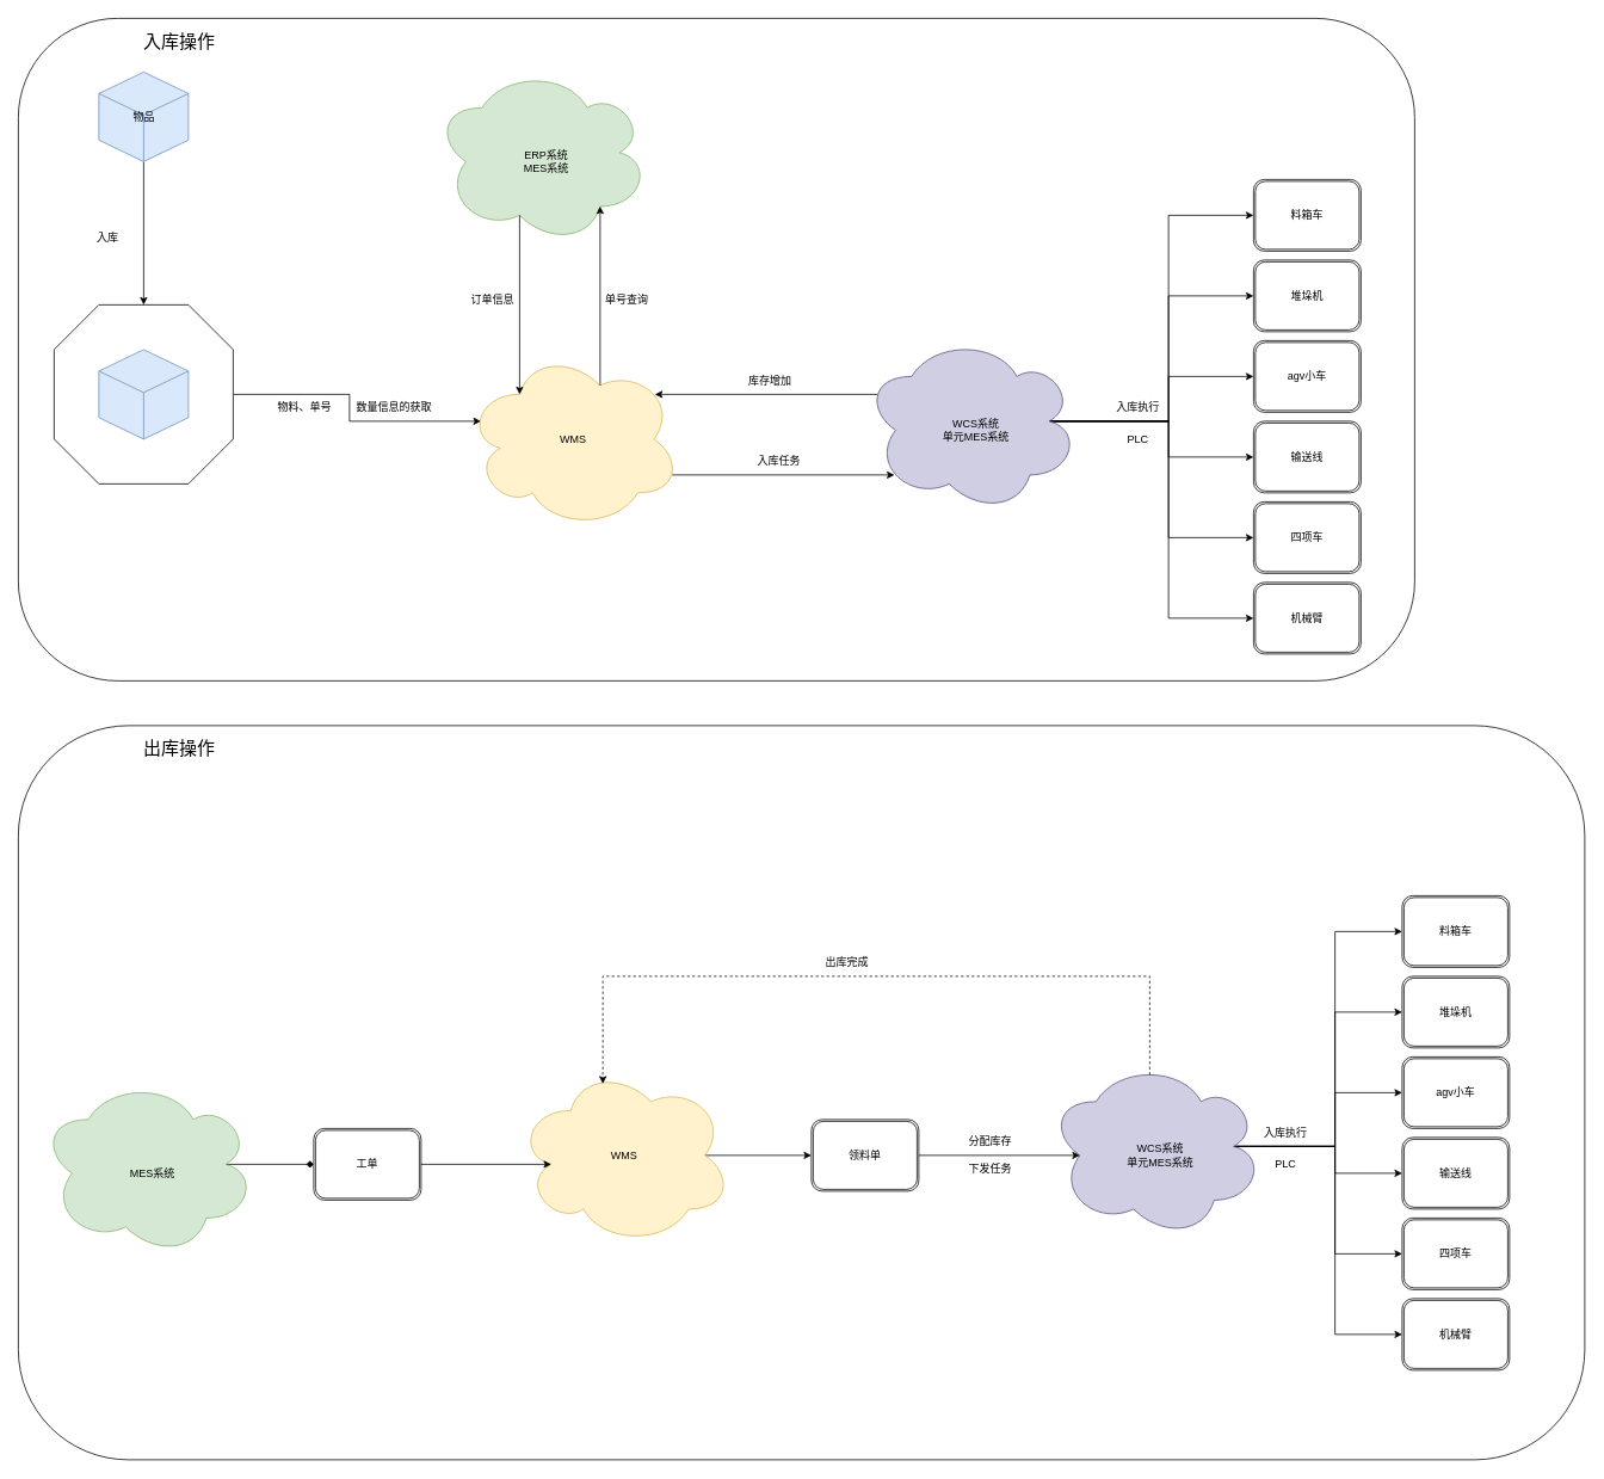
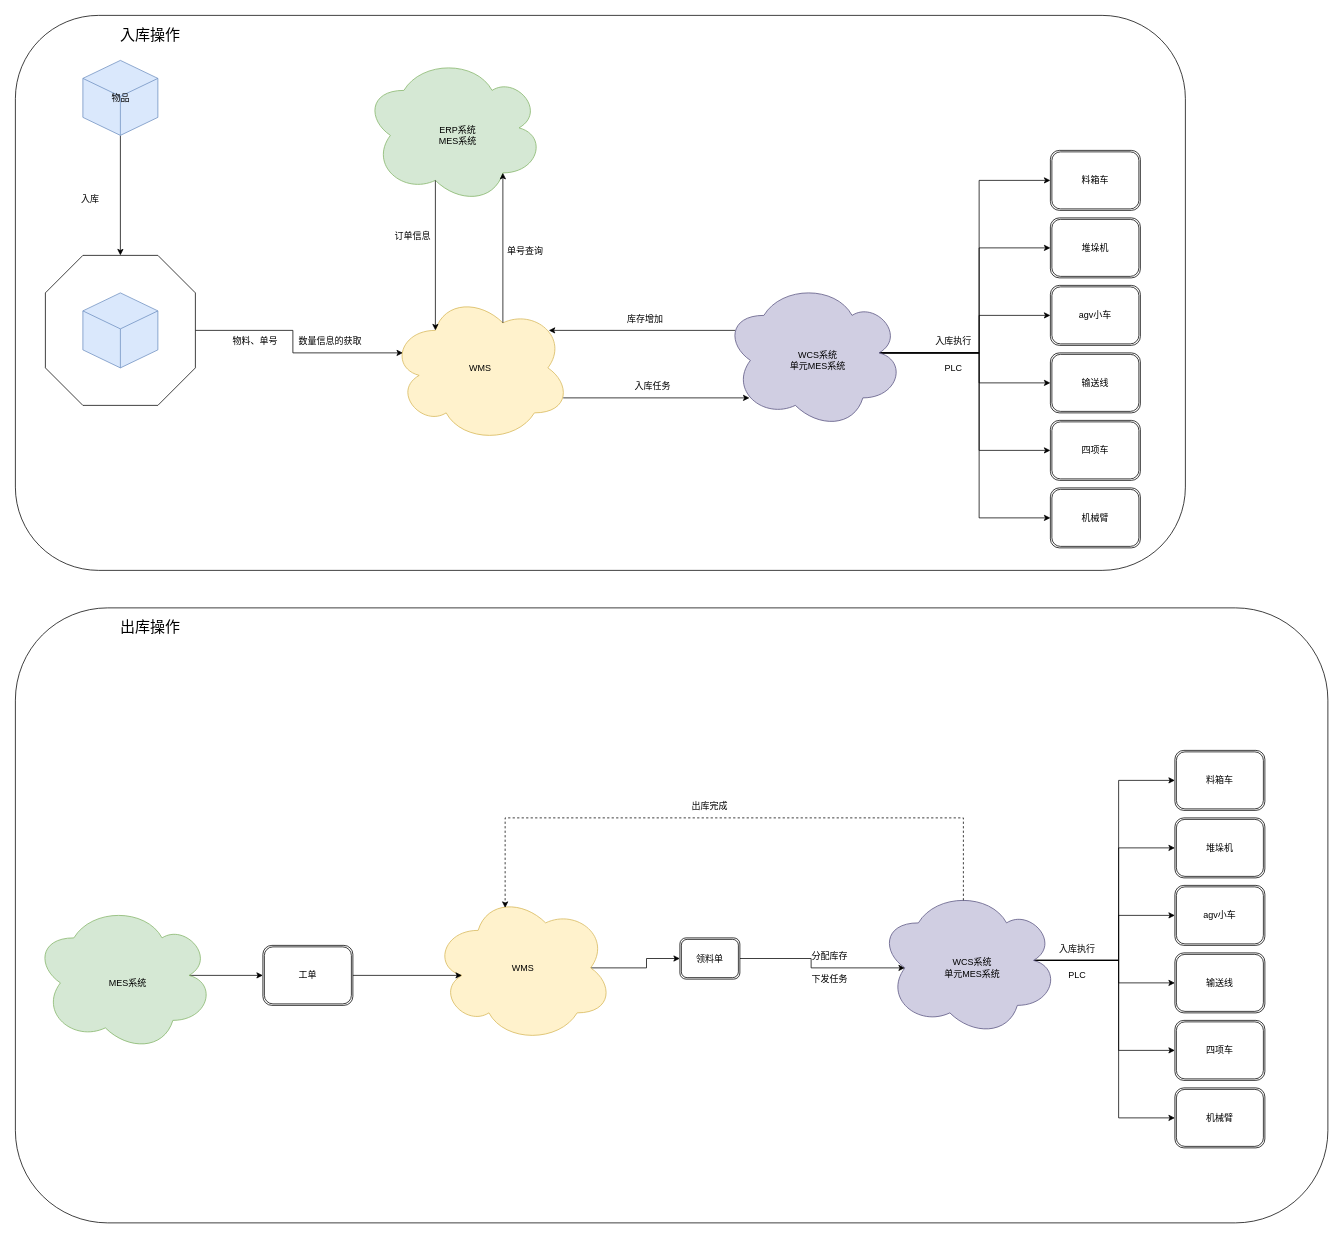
- <mxCell id="17" value="订单信息" style="text;html=1;align=center;verticalAlign=middle;whiteSpace=wrap;rounded=0;" vertex="1" parent="1"><mxGeometry x="520" y="320" width="60" height="30" as="geometry" /></mxCell>
+ <mxCell id="17" value="订单信息" style="text;html=1;align=center;verticalAlign=middle;whiteSpace=wrap;rounded=0;" vertex="1" parent="1"><mxGeometry x="520" y="300" width="60" height="30" as="geometry" /></mxCell>
- <mxCell id="45" value="领料单" style="shape=ext;double=1;rounded=1;whiteSpace=wrap;html=1;" vertex="1" parent="1"><mxGeometry x="906" y="1250" width="120" height="80" as="geometry" /></mxCell>
+ <mxCell id="45" value="领料单" style="shape=ext;double=1;rounded=1;whiteSpace=wrap;html=1;" vertex="1" parent="1"><mxGeometry x="906" y="1250" width="80" height="55" as="geometry" /></mxCell>
- <mxCell id="38" style="edgeStyle=orthogonalEdgeStyle;rounded=0;orthogonalLoop=1;jettySize=auto;html=1;exitX=0.16;exitY=0.55;exitDx=0;exitDy=0;exitPerimeter=0;endArrow=diamond;" edge="1" parent="1" source="39" target="40"><mxGeometry relative="1" as="geometry" /></mxCell>
+ <mxCell id="38" style="edgeStyle=orthogonalEdgeStyle;rounded=0;orthogonalLoop=1;jettySize=auto;html=1;exitX=0.16;exitY=0.55;exitDx=0;exitDy=0;exitPerimeter=0;" edge="1" parent="1" source="39" target="40"><mxGeometry relative="1" as="geometry" /></mxCell>
